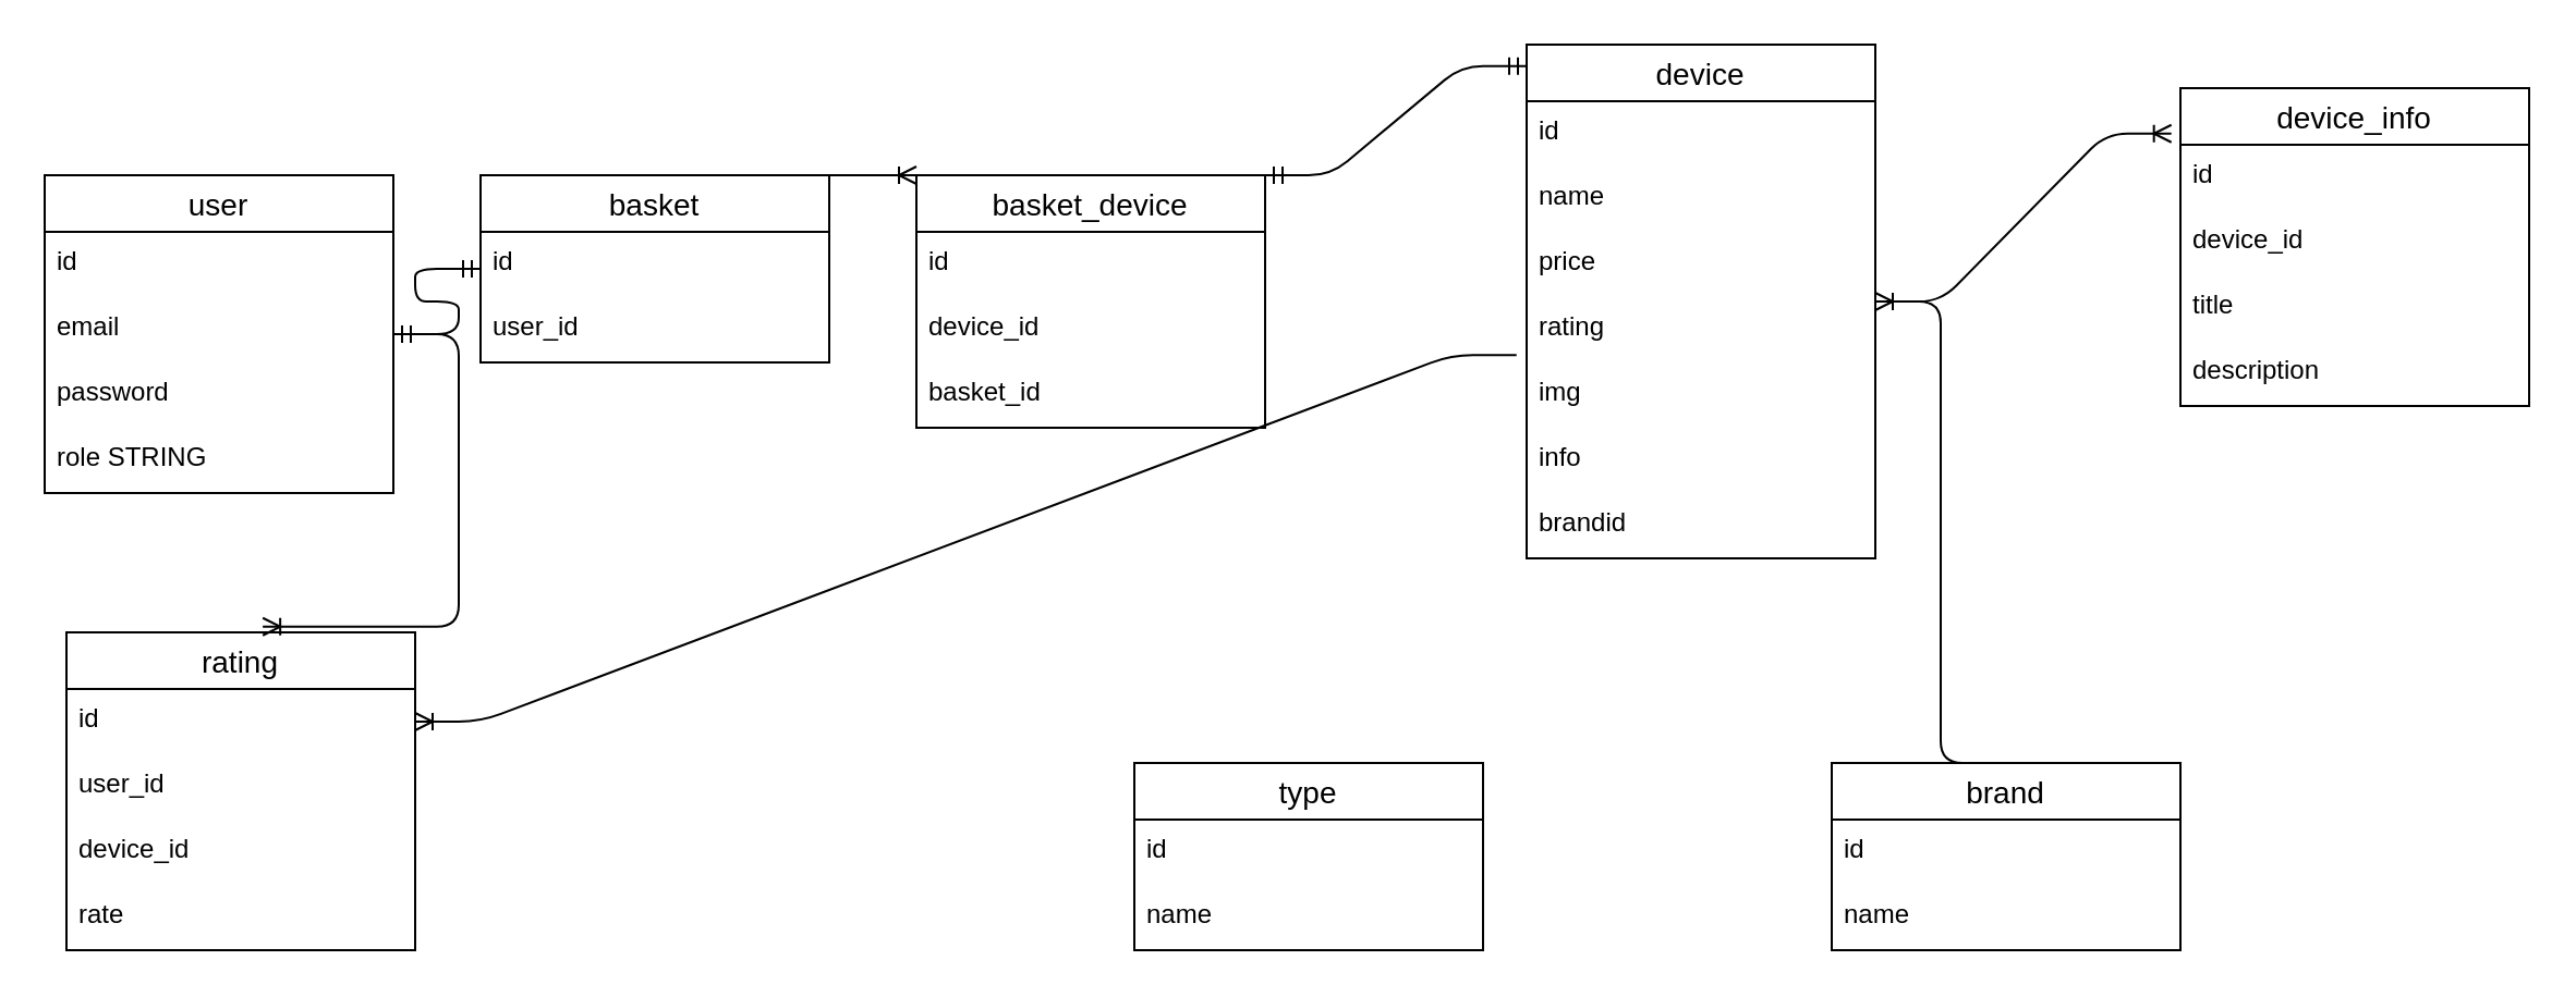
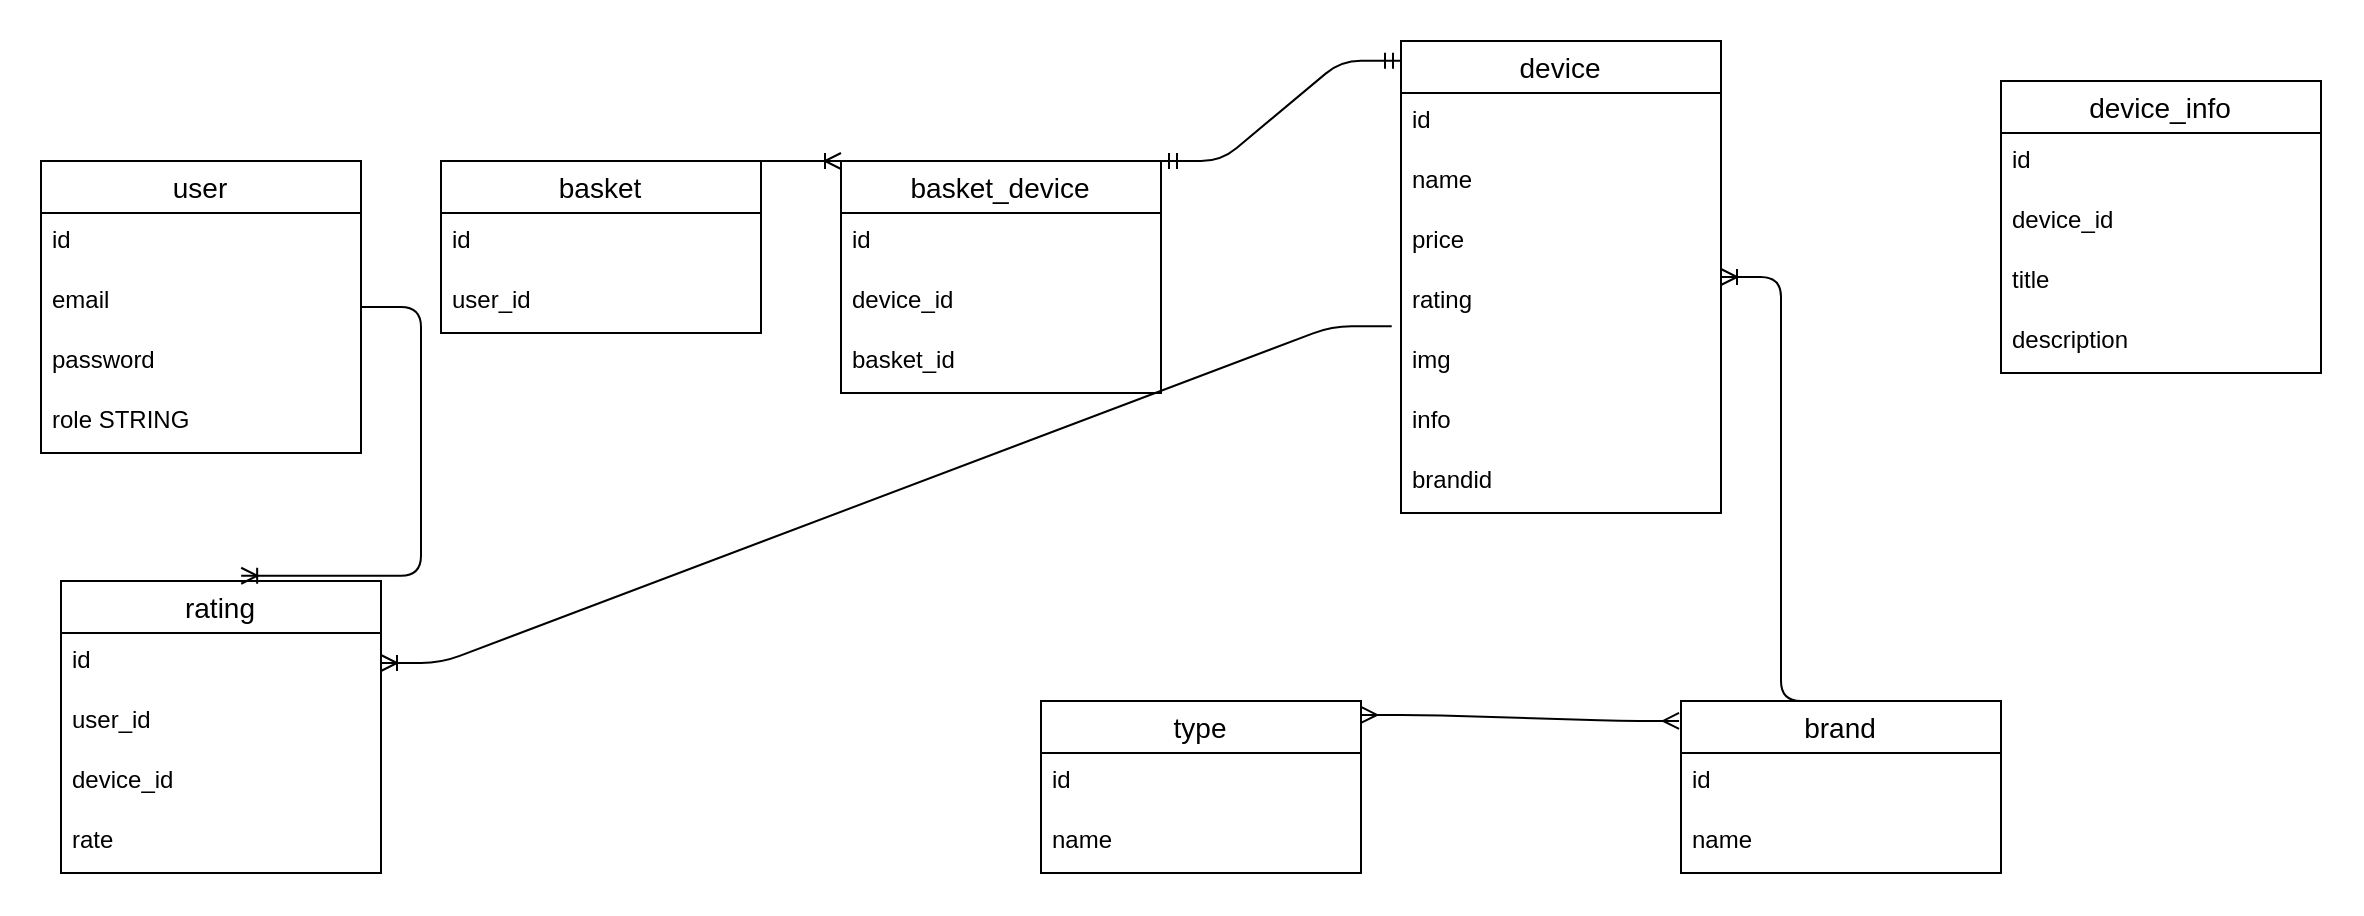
- <mxCell id="32" value="" style="edgeStyle=entityRelationEdgeStyle;fontSize=12;html=1;endArrow=ERoneToMany;entryX=-0.026;entryY=0.143;entryDx=0;entryDy=0;entryPerimeter=0;" edge="1" parent="1" source="11" target="27"><mxGeometry width="100" height="100" relative="1" as="geometry"><mxPoint x="850" y="330" as="sourcePoint" /><mxPoint x="950" y="230" as="targetPoint" /></mxGeometry></mxCell>
- <mxCell id="10" value="" style="edgeStyle=entityRelationEdgeStyle;fontSize=12;html=1;endArrow=ERmandOne;startArrow=ERmandOne;" edge="1" parent="1" source="2" target="7"><mxGeometry width="100" height="100" relative="1" as="geometry"><mxPoint x="340" y="410" as="sourcePoint" /><mxPoint x="440" y="310" as="targetPoint" /></mxGeometry></mxCell>
+ <mxCell id="26" value="" style="edgeStyle=entityRelationEdgeStyle;fontSize=12;html=1;endArrow=ERmany;startArrow=ERmany;entryX=-0.006;entryY=0.116;entryDx=0;entryDy=0;entryPerimeter=0;exitX=1;exitY=0.081;exitDx=0;exitDy=0;exitPerimeter=0;" edge="1" parent="1" source="19" target="22"><mxGeometry width="100" height="100" relative="1" as="geometry"><mxPoint x="380" y="410" as="sourcePoint" /><mxPoint x="480" y="310" as="targetPoint" /></mxGeometry></mxCell>
